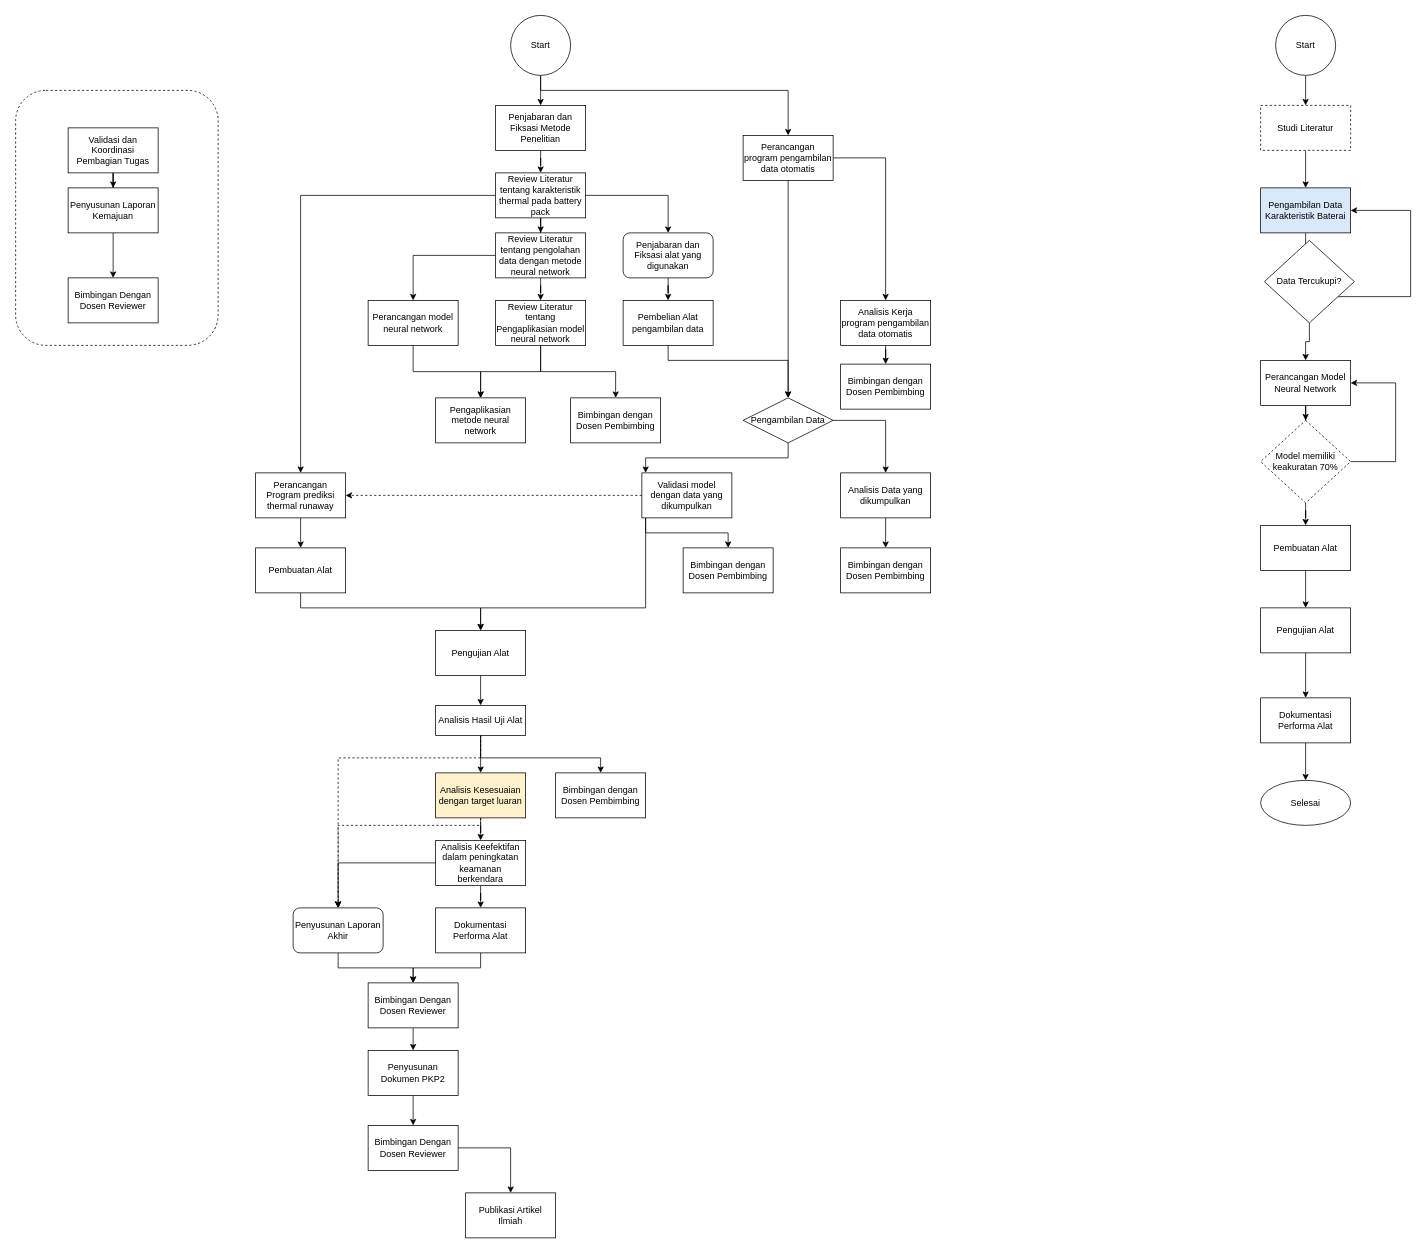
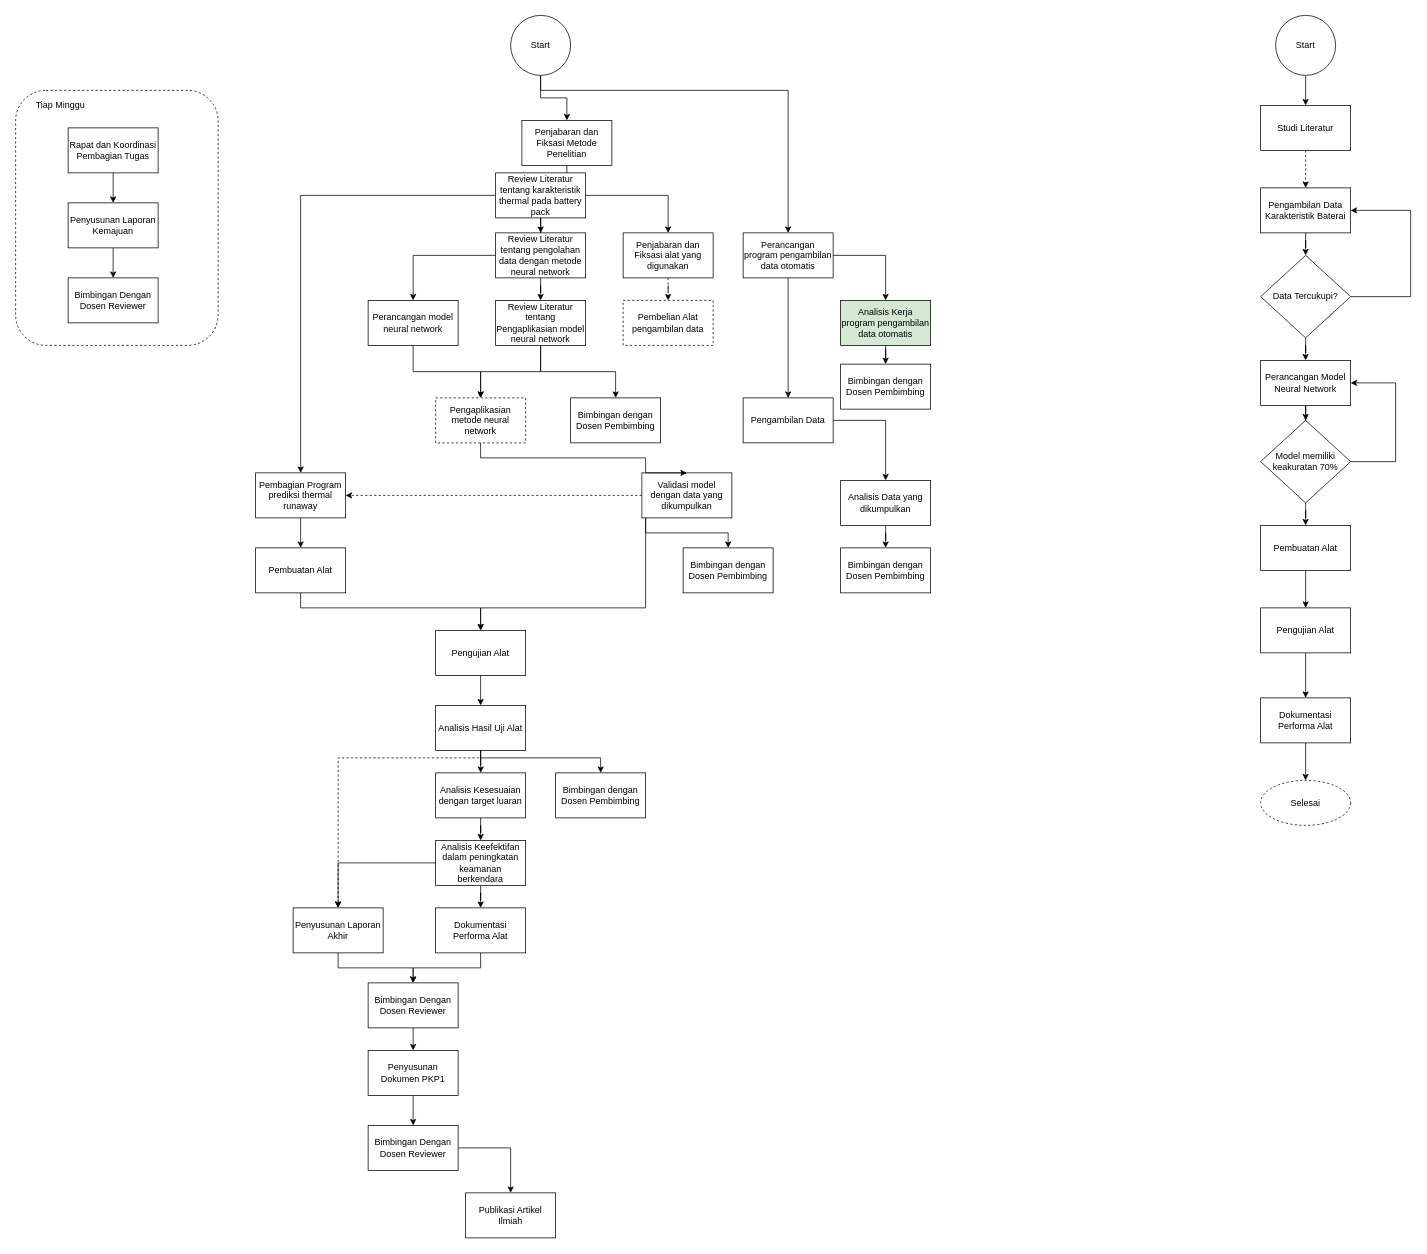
+ <mxCell id="63" value="Tiap Minggu" style="text;html=1;strokeColor=none;fillColor=none;align=center;verticalAlign=middle;whiteSpace=wrap;rounded=0;dashed=1;" parent="1" vertex="1"><mxGeometry x="40" y="130" width="80" height="20" as="geometry" /></mxCell>
- <mxCell id="3" value="Penjabaran dan Fiksasi Metode Penelitian" style="rounded=0;whiteSpace=wrap;html=1;" parent="1" vertex="1"><mxGeometry x="660" y="140" width="120" height="60" as="geometry" /></mxCell>
+ <mxCell id="3" value="Penjabaran dan Fiksasi Metode Penelitian" style="rounded=0;whiteSpace=wrap;html=1;" parent="1" vertex="1"><mxGeometry x="695" y="160" width="120" height="60" as="geometry" /></mxCell>
- <mxCell id="81" value="Studi Literatur" style="whiteSpace=wrap;html=1;dashed=1;" vertex="1" parent="1"><mxGeometry x="1680" y="140" width="120" height="60" as="geometry" /></mxCell>
+ <mxCell id="81" value="Studi Literatur" style="whiteSpace=wrap;html=1;" vertex="1" parent="1"><mxGeometry x="1680" y="140" width="120" height="60" as="geometry" /></mxCell>
- <mxCell id="65" value="Validasi dan Koordinasi Pembagian Tugas" style="rounded=0;whiteSpace=wrap;html=1;" parent="1" vertex="1"><mxGeometry x="90" y="170" width="120" height="60" as="geometry" /></mxCell>
+ <mxCell id="65" value="Rapat dan Koordinasi Pembagian Tugas" style="rounded=0;whiteSpace=wrap;html=1;" parent="1" vertex="1"><mxGeometry x="90" y="170" width="120" height="60" as="geometry" /></mxCell>
- <mxCell id="20" value="Perancangan program pengambilan data otomatis" style="rounded=0;whiteSpace=wrap;html=1;" parent="1" vertex="1"><mxGeometry x="990" y="180" width="120" height="60" as="geometry" /></mxCell>
+ <mxCell id="20" value="Perancangan program pengambilan data otomatis" style="rounded=0;whiteSpace=wrap;html=1;" parent="1" vertex="1"><mxGeometry x="990" y="310" width="120" height="60" as="geometry" /></mxCell>
- <mxCell id="80" value="" style="edgeStyle=orthogonalEdgeStyle;rounded=0;orthogonalLoop=1;jettySize=auto;html=1;" edge="1" parent="1" source="81" target="83"><mxGeometry relative="1" as="geometry" /></mxCell>
+ <mxCell id="80" value="" style="edgeStyle=orthogonalEdgeStyle;rounded=0;orthogonalLoop=1;jettySize=auto;html=1;dashed=1;" edge="1" parent="1" source="81" target="83"><mxGeometry relative="1" as="geometry" /></mxCell>
- <mxCell id="67" value="Penyusunan Laporan Kemajuan" style="rounded=0;whiteSpace=wrap;html=1;" parent="1" vertex="1"><mxGeometry x="90" y="250" width="120" height="60" as="geometry" /></mxCell>
+ <mxCell id="67" value="Penyusunan Laporan Kemajuan" style="rounded=0;whiteSpace=wrap;html=1;" parent="1" vertex="1"><mxGeometry x="90" y="270" width="120" height="60" as="geometry" /></mxCell>
- <mxCell id="83" value="Pengambilan Data Karakteristik Baterai" style="whiteSpace=wrap;html=1;fillColor=#dae8fc;" vertex="1" parent="1"><mxGeometry x="1680" y="250" width="120" height="60" as="geometry" /></mxCell>
+ <mxCell id="83" value="Pengambilan Data Karakteristik Baterai" style="whiteSpace=wrap;html=1;" vertex="1" parent="1"><mxGeometry x="1680" y="250" width="120" height="60" as="geometry" /></mxCell>
- <mxCell id="12" value="Penjabaran dan Fiksasi alat yang digunakan" style="whiteSpace=wrap;html=1;rounded=1;" parent="1" vertex="1"><mxGeometry x="830" y="310" width="120" height="60" as="geometry" /></mxCell>
+ <mxCell id="12" value="Penjabaran dan Fiksasi alat yang digunakan" style="rounded=0;whiteSpace=wrap;html=1;" parent="1" vertex="1"><mxGeometry x="830" y="310" width="120" height="60" as="geometry" /></mxCell>
- <mxCell id="92" value="Data Tercukupi?" style="rhombus;whiteSpace=wrap;html=1;" vertex="1" parent="1"><mxGeometry x="1685" y="320" width="120" height="110" as="geometry" /></mxCell>
+ <mxCell id="92" value="Data Tercukupi?" style="rhombus;whiteSpace=wrap;html=1;" vertex="1" parent="1"><mxGeometry x="1680" y="340" width="120" height="110" as="geometry" /></mxCell>
- <mxCell id="11" value="" style="edgeStyle=orthogonalEdgeStyle;rounded=0;orthogonalLoop=1;jettySize=auto;html=1;" parent="1" source="12" target="17" edge="1"><mxGeometry relative="1" as="geometry" /></mxCell>
+ <mxCell id="11" value="" style="edgeStyle=orthogonalEdgeStyle;rounded=0;orthogonalLoop=1;jettySize=auto;html=1;dashed=1;" parent="1" source="12" target="17" edge="1"><mxGeometry relative="1" as="geometry" /></mxCell>
- <mxCell id="17" value="Pembelian Alat pengambilan data" style="rounded=0;whiteSpace=wrap;html=1;" parent="1" vertex="1"><mxGeometry x="830" y="400" width="120" height="60" as="geometry" /></mxCell>
+ <mxCell id="17" value="Pembelian Alat pengambilan data" style="rounded=0;whiteSpace=wrap;html=1;dashed=1;" parent="1" vertex="1"><mxGeometry x="830" y="400" width="120" height="60" as="geometry" /></mxCell>
- <mxCell id="42" value="Analisis Kerja program pengambilan data otomatis" style="rounded=0;whiteSpace=wrap;html=1;" parent="1" vertex="1"><mxGeometry x="1120" y="400" width="120" height="60" as="geometry" /></mxCell>
+ <mxCell id="42" value="Analisis Kerja program pengambilan data otomatis" style="rounded=0;whiteSpace=wrap;html=1;fillColor=#d5e8d4;" parent="1" vertex="1"><mxGeometry x="1120" y="400" width="120" height="60" as="geometry" /></mxCell>
- <mxCell id="16" style="edgeStyle=orthogonalEdgeStyle;rounded=0;orthogonalLoop=1;jettySize=auto;html=1;" parent="1" source="17" target="28" edge="1"><mxGeometry relative="1" as="geometry"><Array as="points"><mxPoint x="890" y="480" /><mxPoint x="1050" y="480" /></Array></mxGeometry></mxCell>
- <mxCell id="34" value="Pengaplikasian metode neural network" style="whiteSpace=wrap;html=1;rounded=0;" parent="1" vertex="1"><mxGeometry x="580" y="530" width="120" height="60" as="geometry" /></mxCell>
+ <mxCell id="34" value="Pengaplikasian metode neural network" style="whiteSpace=wrap;html=1;rounded=0;dashed=1;" parent="1" vertex="1"><mxGeometry x="580" y="530" width="120" height="60" as="geometry" /></mxCell>
- <mxCell id="28" value="Pengambilan Data" style="rhombus;whiteSpace=wrap;html=1;" parent="1" vertex="1"><mxGeometry x="990" y="530" width="120" height="60" as="geometry" /></mxCell>
+ <mxCell id="28" value="Pengambilan Data" style="whiteSpace=wrap;html=1;rounded=0;" parent="1" vertex="1"><mxGeometry x="990" y="530" width="120" height="60" as="geometry" /></mxCell>
+ <mxCell id="33" style="edgeStyle=orthogonalEdgeStyle;rounded=0;orthogonalLoop=1;jettySize=auto;html=1;entryX=0.5;entryY=0;entryDx=0;entryDy=0;" parent="1" source="34" target="32" edge="1"><mxGeometry relative="1" as="geometry"><Array as="points"><mxPoint x="640" y="610" /><mxPoint x="860" y="610" /></Array></mxGeometry></mxCell>
- <mxCell id="26" style="edgeStyle=orthogonalEdgeStyle;rounded=0;orthogonalLoop=1;jettySize=auto;html=1;" parent="1" source="28" target="32" edge="1"><mxGeometry relative="1" as="geometry"><Array as="points"><mxPoint x="1050" y="610" /><mxPoint x="860" y="610" /></Array></mxGeometry></mxCell>
- <mxCell id="98" value="Model memiliki keakuratan 70%" style="rhombus;whiteSpace=wrap;html=1;dashed=1;" vertex="1" parent="1"><mxGeometry x="1680" y="560" width="120" height="110" as="geometry" /></mxCell>
+ <mxCell id="98" value="Model memiliki keakuratan 70%" style="rhombus;whiteSpace=wrap;html=1;" vertex="1" parent="1"><mxGeometry x="1680" y="560" width="120" height="110" as="geometry" /></mxCell>
- <mxCell id="36" value="Perancangan Program prediksi thermal runaway" style="rounded=0;whiteSpace=wrap;html=1;" parent="1" vertex="1"><mxGeometry x="340" y="630" width="120" height="60" as="geometry" /></mxCell>
+ <mxCell id="36" value="Pembagian Program prediksi thermal runaway" style="rounded=0;whiteSpace=wrap;html=1;" parent="1" vertex="1"><mxGeometry x="340" y="630" width="120" height="60" as="geometry" /></mxCell>
- <mxCell id="44" value="Analisis Data yang dikumpulkan" style="whiteSpace=wrap;html=1;rounded=0;" parent="1" vertex="1"><mxGeometry x="1120" y="630" width="120" height="60" as="geometry" /></mxCell>
+ <mxCell id="44" value="Analisis Data yang dikumpulkan" style="whiteSpace=wrap;html=1;rounded=0;" parent="1" vertex="1"><mxGeometry x="1120" y="640" width="120" height="60" as="geometry" /></mxCell>
- <mxCell id="48" value="Analisis Hasil Uji Alat" style="whiteSpace=wrap;html=1;rounded=0;" parent="1" vertex="1"><mxGeometry x="580" y="940" width="120" height="40" as="geometry" /></mxCell>
+ <mxCell id="48" value="Analisis Hasil Uji Alat" style="whiteSpace=wrap;html=1;rounded=0;" parent="1" vertex="1"><mxGeometry x="580" y="940" width="120" height="60" as="geometry" /></mxCell>
- <mxCell id="51" value="Analisis Kesesuaian dengan target luaran" style="whiteSpace=wrap;html=1;rounded=0;fillColor=#fff2cc;" parent="1" vertex="1"><mxGeometry x="580" y="1030" width="120" height="60" as="geometry" /></mxCell>
+ <mxCell id="51" value="Analisis Kesesuaian dengan target luaran" style="whiteSpace=wrap;html=1;rounded=0;" parent="1" vertex="1"><mxGeometry x="580" y="1030" width="120" height="60" as="geometry" /></mxCell>
- <mxCell id="95" value="Selesai" style="ellipse;whiteSpace=wrap;html=1;" vertex="1" parent="1"><mxGeometry x="1680" y="1040" width="120" height="60" as="geometry" /></mxCell>
+ <mxCell id="95" value="Selesai" style="ellipse;whiteSpace=wrap;html=1;dashed=1;" vertex="1" parent="1"><mxGeometry x="1680" y="1040" width="120" height="60" as="geometry" /></mxCell>
- <mxCell id="50" style="edgeStyle=orthogonalEdgeStyle;rounded=0;orthogonalLoop=1;jettySize=auto;html=1;dashed=1;" parent="1" source="51" target="69" edge="1"><mxGeometry relative="1" as="geometry"><Array as="points"><mxPoint x="640" y="1100" /><mxPoint x="450" y="1100" /></Array></mxGeometry></mxCell>
- <mxCell id="69" value="Penyusunan Laporan Akhir" style="whiteSpace=wrap;html=1;rounded=1;" parent="1" vertex="1"><mxGeometry x="390" y="1210" width="120" height="60" as="geometry" /></mxCell>
+ <mxCell id="69" value="Penyusunan Laporan Akhir" style="whiteSpace=wrap;html=1;rounded=0;" parent="1" vertex="1"><mxGeometry x="390" y="1210" width="120" height="60" as="geometry" /></mxCell>
- <mxCell id="71" value="Penyusunan Dokumen PKP2" style="whiteSpace=wrap;html=1;rounded=0;" parent="1" vertex="1"><mxGeometry x="490" y="1400" width="120" height="60" as="geometry" /></mxCell>
+ <mxCell id="71" value="Penyusunan Dokumen PKP1" style="whiteSpace=wrap;html=1;rounded=0;" parent="1" vertex="1"><mxGeometry x="490" y="1400" width="120" height="60" as="geometry" /></mxCell>
